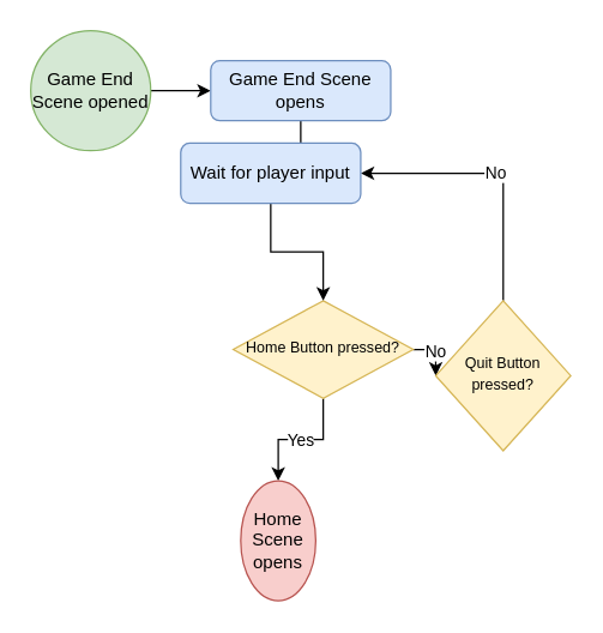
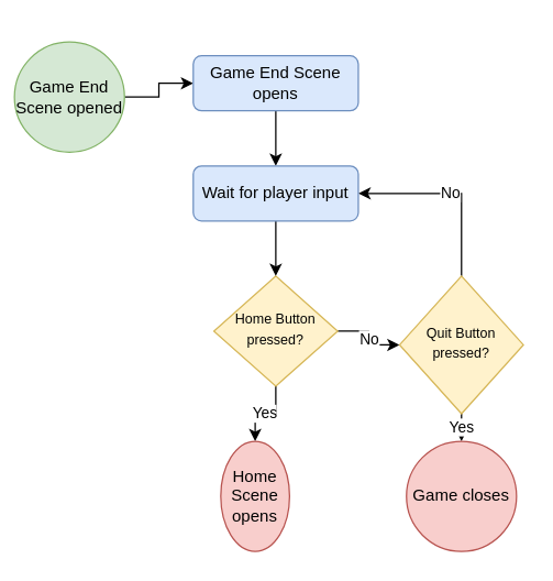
- <mxCell id="6" value="Game End Scene opened" style="ellipse;whiteSpace=wrap;html=1;aspect=fixed;fillColor=#d5e8d4;strokeColor=#82b366;" parent="1" vertex="1"><mxGeometry x="20" y="20" width="80" height="80" as="geometry" /></mxCell>
+ <mxCell id="6" value="Game End Scene opened" style="ellipse;whiteSpace=wrap;html=1;aspect=fixed;fillColor=#d5e8d4;strokeColor=#82b366;" parent="1" vertex="1"><mxGeometry x="10" y="30" width="80" height="80" as="geometry" /></mxCell>
- <mxCell id="15" value="Wait for player input" style="rounded=1;whiteSpace=wrap;html=1;fillColor=#dae8fc;strokeColor=#6c8ebf;" parent="1" vertex="1"><mxGeometry x="120" y="95" width="120" height="40" as="geometry" /></mxCell>
+ <mxCell id="15" value="Wait for player input" style="rounded=1;whiteSpace=wrap;html=1;fillColor=#dae8fc;strokeColor=#6c8ebf;" parent="1" vertex="1"><mxGeometry x="140" y="120" width="120" height="40" as="geometry" /></mxCell>
- <mxCell id="4" value="&lt;span style=&quot;font-size: 10px&quot;&gt;Home Button pressed?&lt;/span&gt;" style="rhombus;whiteSpace=wrap;html=1;shadow=0;fontFamily=Helvetica;fontSize=12;align=center;strokeWidth=1;spacing=6;spacingTop=-4;fillColor=#fff2cc;strokeColor=#d6b656;" parent="1" vertex="1"><mxGeometry x="155" y="200" width="120" height="65" as="geometry" /></mxCell>
+ <mxCell id="4" value="&lt;span style=&quot;font-size: 10px&quot;&gt;Home Button pressed?&lt;/span&gt;" style="rhombus;whiteSpace=wrap;html=1;shadow=0;fontFamily=Helvetica;fontSize=12;align=center;strokeWidth=1;spacing=6;spacingTop=-4;fillColor=#fff2cc;strokeColor=#d6b656;" parent="1" vertex="1"><mxGeometry x="155" y="200" width="90" height="80" as="geometry" /></mxCell>
+ <mxCell id="7" value="Yes" style="edgeStyle=orthogonalEdgeStyle;rounded=0;orthogonalLoop=1;jettySize=auto;html=1;exitX=0.5;exitY=1;exitDx=0;exitDy=0;entryX=0.5;entryY=0;entryDx=0;entryDy=0;" parent="1" source="9" target="12" edge="1"><mxGeometry relative="1" as="geometry"><mxPoint x="335" y="320" as="targetPoint" /></mxGeometry></mxCell>
+ <mxCell id="12" value="Game closes" style="ellipse;whiteSpace=wrap;html=1;aspect=fixed;fillColor=#f8cecc;strokeColor=#b85450;" parent="1" vertex="1"><mxGeometry x="295" y="320" width="80" height="80" as="geometry" /></mxCell>
